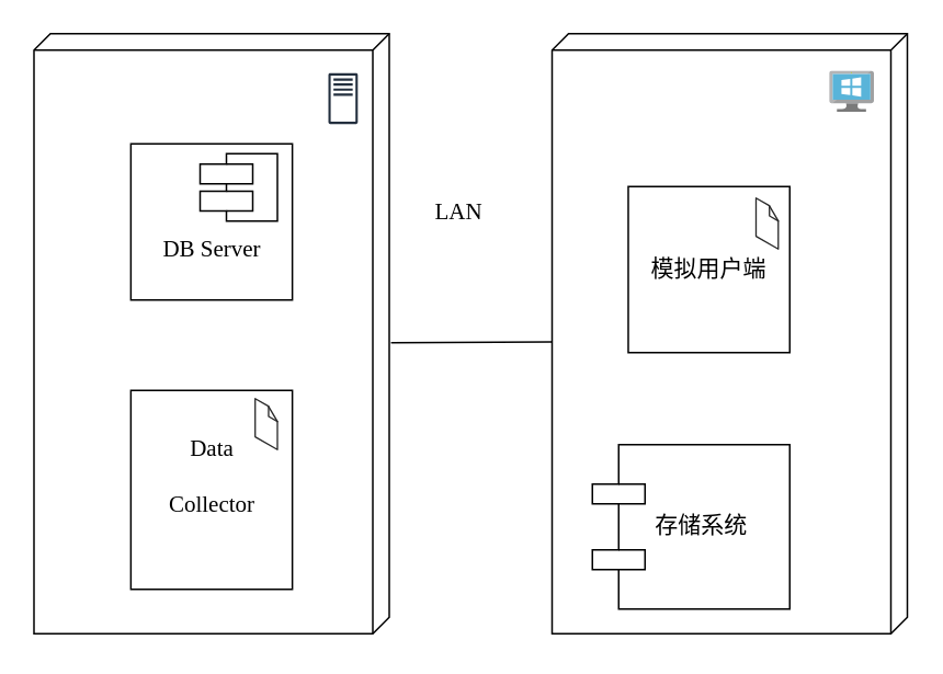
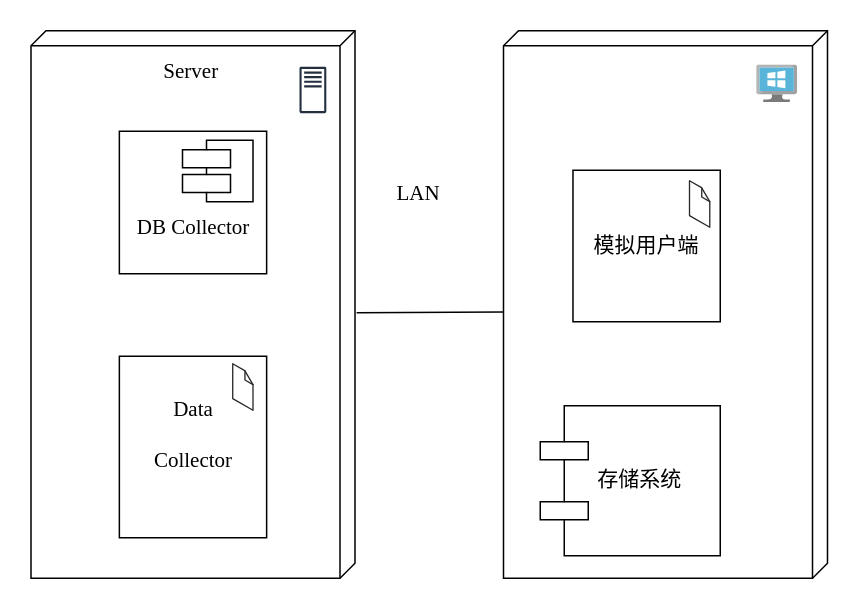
+ <mxCell id="6" value="&lt;font style=&quot;font-size: 14px&quot; face=&quot;Verdana&quot;&gt;Server&lt;/font&gt;" style="text;html=1;strokeColor=none;fillColor=none;align=center;verticalAlign=middle;whiteSpace=wrap;rounded=0;" vertex="1" parent="2"><mxGeometry x="87" y="15" width="40" height="20" as="geometry" /></mxCell>
- <mxCell id="4" value="&lt;font style=&quot;font-size: 14px&quot;&gt;&lt;br&gt;&lt;br&gt;DB Server&lt;/font&gt;" style="html=1;rounded=0;shadow=0;comic=0;labelBackgroundColor=none;strokeWidth=1;fontFamily=Verdana;fontSize=12;align=center;" parent="2" vertex="1"><mxGeometry x="58.91" y="64" width="98.18" height="95" as="geometry" /></mxCell>
+ <mxCell id="4" value="&lt;font style=&quot;font-size: 14px&quot;&gt;&lt;br&gt;&lt;br&gt;DB Collector&lt;/font&gt;" style="html=1;rounded=0;shadow=0;comic=0;labelBackgroundColor=none;strokeWidth=1;fontFamily=Verdana;fontSize=12;align=center;" parent="2" vertex="1"><mxGeometry x="58.91" y="64" width="98.18" height="95" as="geometry" /></mxCell>
